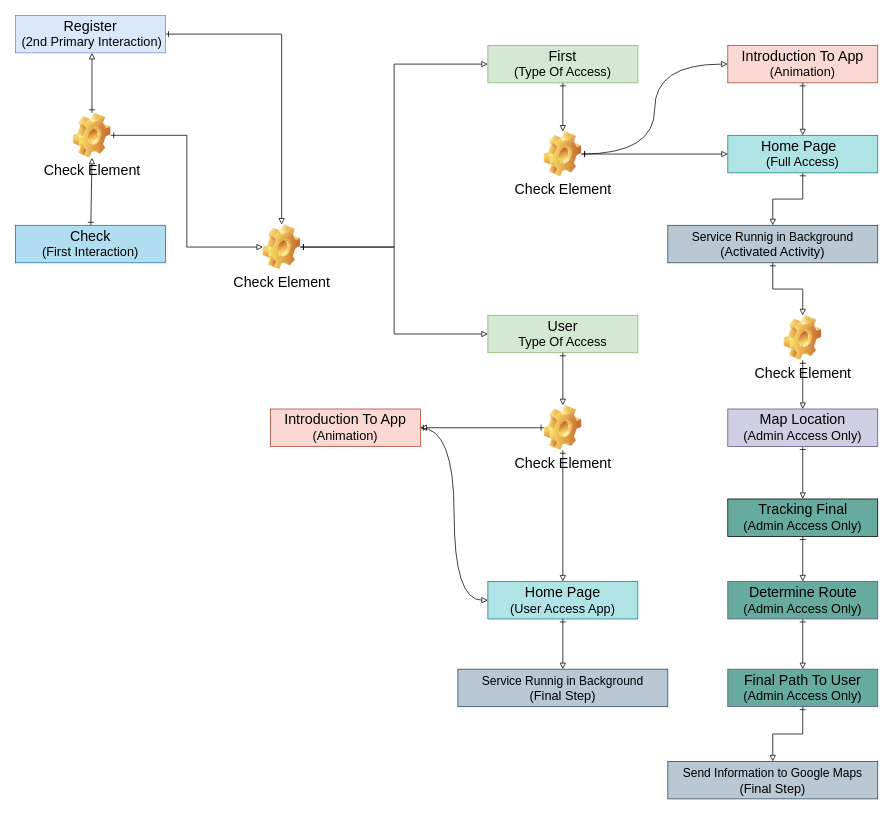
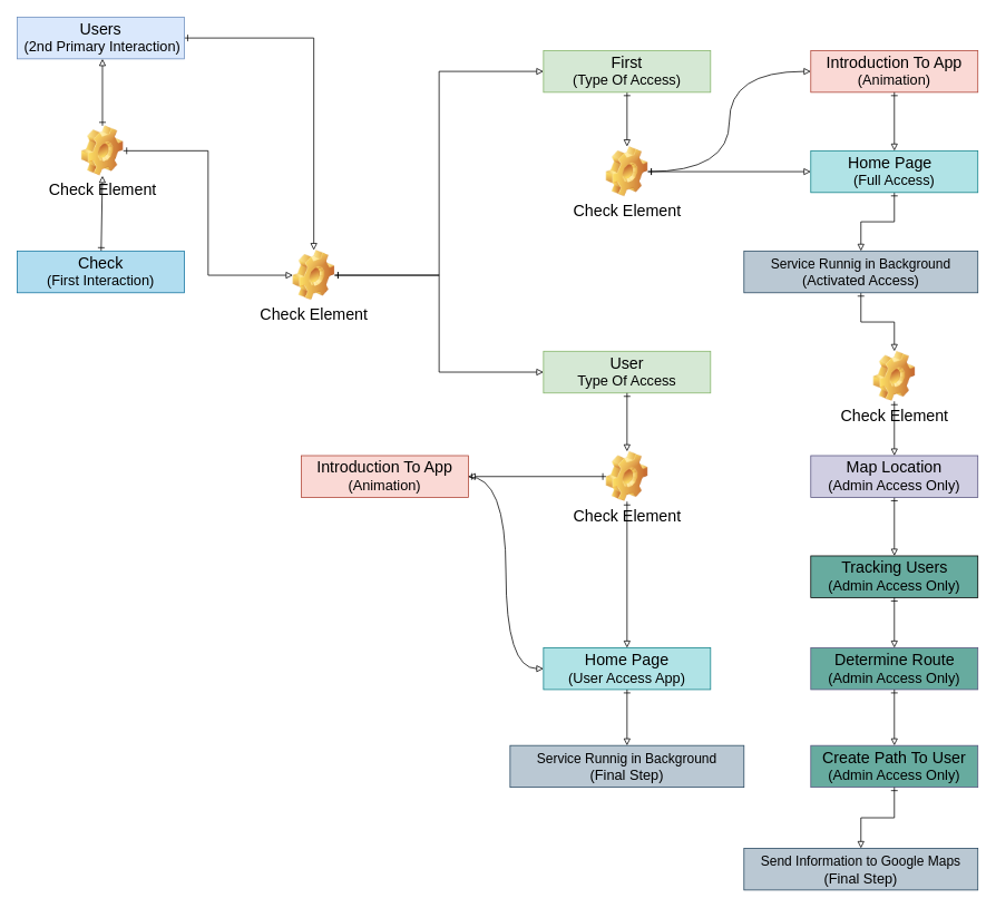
- <mxCell id="8" value="&lt;span style=&quot;font-size: 19px&quot;&gt;Register&lt;/span&gt;" style="text;html=1;strokeColor=none;fillColor=none;align=center;verticalAlign=middle;whiteSpace=wrap;rounded=0;" vertex="1" parent="1"><mxGeometry x="55" y="20" width="130" height="30" as="geometry" /></mxCell>
+ <mxCell id="8" value="&lt;span style=&quot;font-size: 19px&quot;&gt;Users&lt;/span&gt;" style="text;html=1;strokeColor=none;fillColor=none;align=center;verticalAlign=middle;whiteSpace=wrap;rounded=0;" vertex="1" parent="1"><mxGeometry x="55" y="20" width="130" height="30" as="geometry" /></mxCell>
- <mxCell id="59" value="&lt;font style=&quot;font-size: 17px&quot;&gt;(Activated Activity)&lt;/font&gt;" style="text;html=1;strokeColor=none;fillColor=none;align=center;verticalAlign=middle;whiteSpace=wrap;rounded=0;fontSize=20;" vertex="1" parent="1"><mxGeometry x="950" y="320" width="160" height="30" as="geometry" /></mxCell>
+ <mxCell id="59" value="&lt;font style=&quot;font-size: 17px&quot;&gt;(Activated Access)&lt;/font&gt;" style="text;html=1;strokeColor=none;fillColor=none;align=center;verticalAlign=middle;whiteSpace=wrap;rounded=0;fontSize=20;" vertex="1" parent="1"><mxGeometry x="950" y="320" width="160" height="30" as="geometry" /></mxCell>
- <mxCell id="42" value="&lt;span style=&quot;font-size: 19px&quot;&gt;Tracking Final&lt;/span&gt;" style="text;html=1;strokeColor=none;fillColor=none;align=center;verticalAlign=middle;whiteSpace=wrap;rounded=0;" vertex="1" parent="1"><mxGeometry x="997.5" y="665" width="145" height="30" as="geometry" /></mxCell>
+ <mxCell id="42" value="&lt;span style=&quot;font-size: 19px&quot;&gt;Tracking Users&lt;/span&gt;" style="text;html=1;strokeColor=none;fillColor=none;align=center;verticalAlign=middle;whiteSpace=wrap;rounded=0;" vertex="1" parent="1"><mxGeometry x="997.5" y="665" width="145" height="30" as="geometry" /></mxCell>
- <mxCell id="50" value="&lt;span style=&quot;font-size: 19px&quot;&gt;Final Path To User&lt;/span&gt;" style="text;html=1;strokeColor=none;fillColor=none;align=center;verticalAlign=middle;whiteSpace=wrap;rounded=0;" vertex="1" parent="1"><mxGeometry x="980" y="892" width="180" height="30" as="geometry" /></mxCell>
+ <mxCell id="50" value="&lt;span style=&quot;font-size: 19px&quot;&gt;Create Path To User&lt;/span&gt;" style="text;html=1;strokeColor=none;fillColor=none;align=center;verticalAlign=middle;whiteSpace=wrap;rounded=0;" vertex="1" parent="1"><mxGeometry x="980" y="892" width="180" height="30" as="geometry" /></mxCell>
